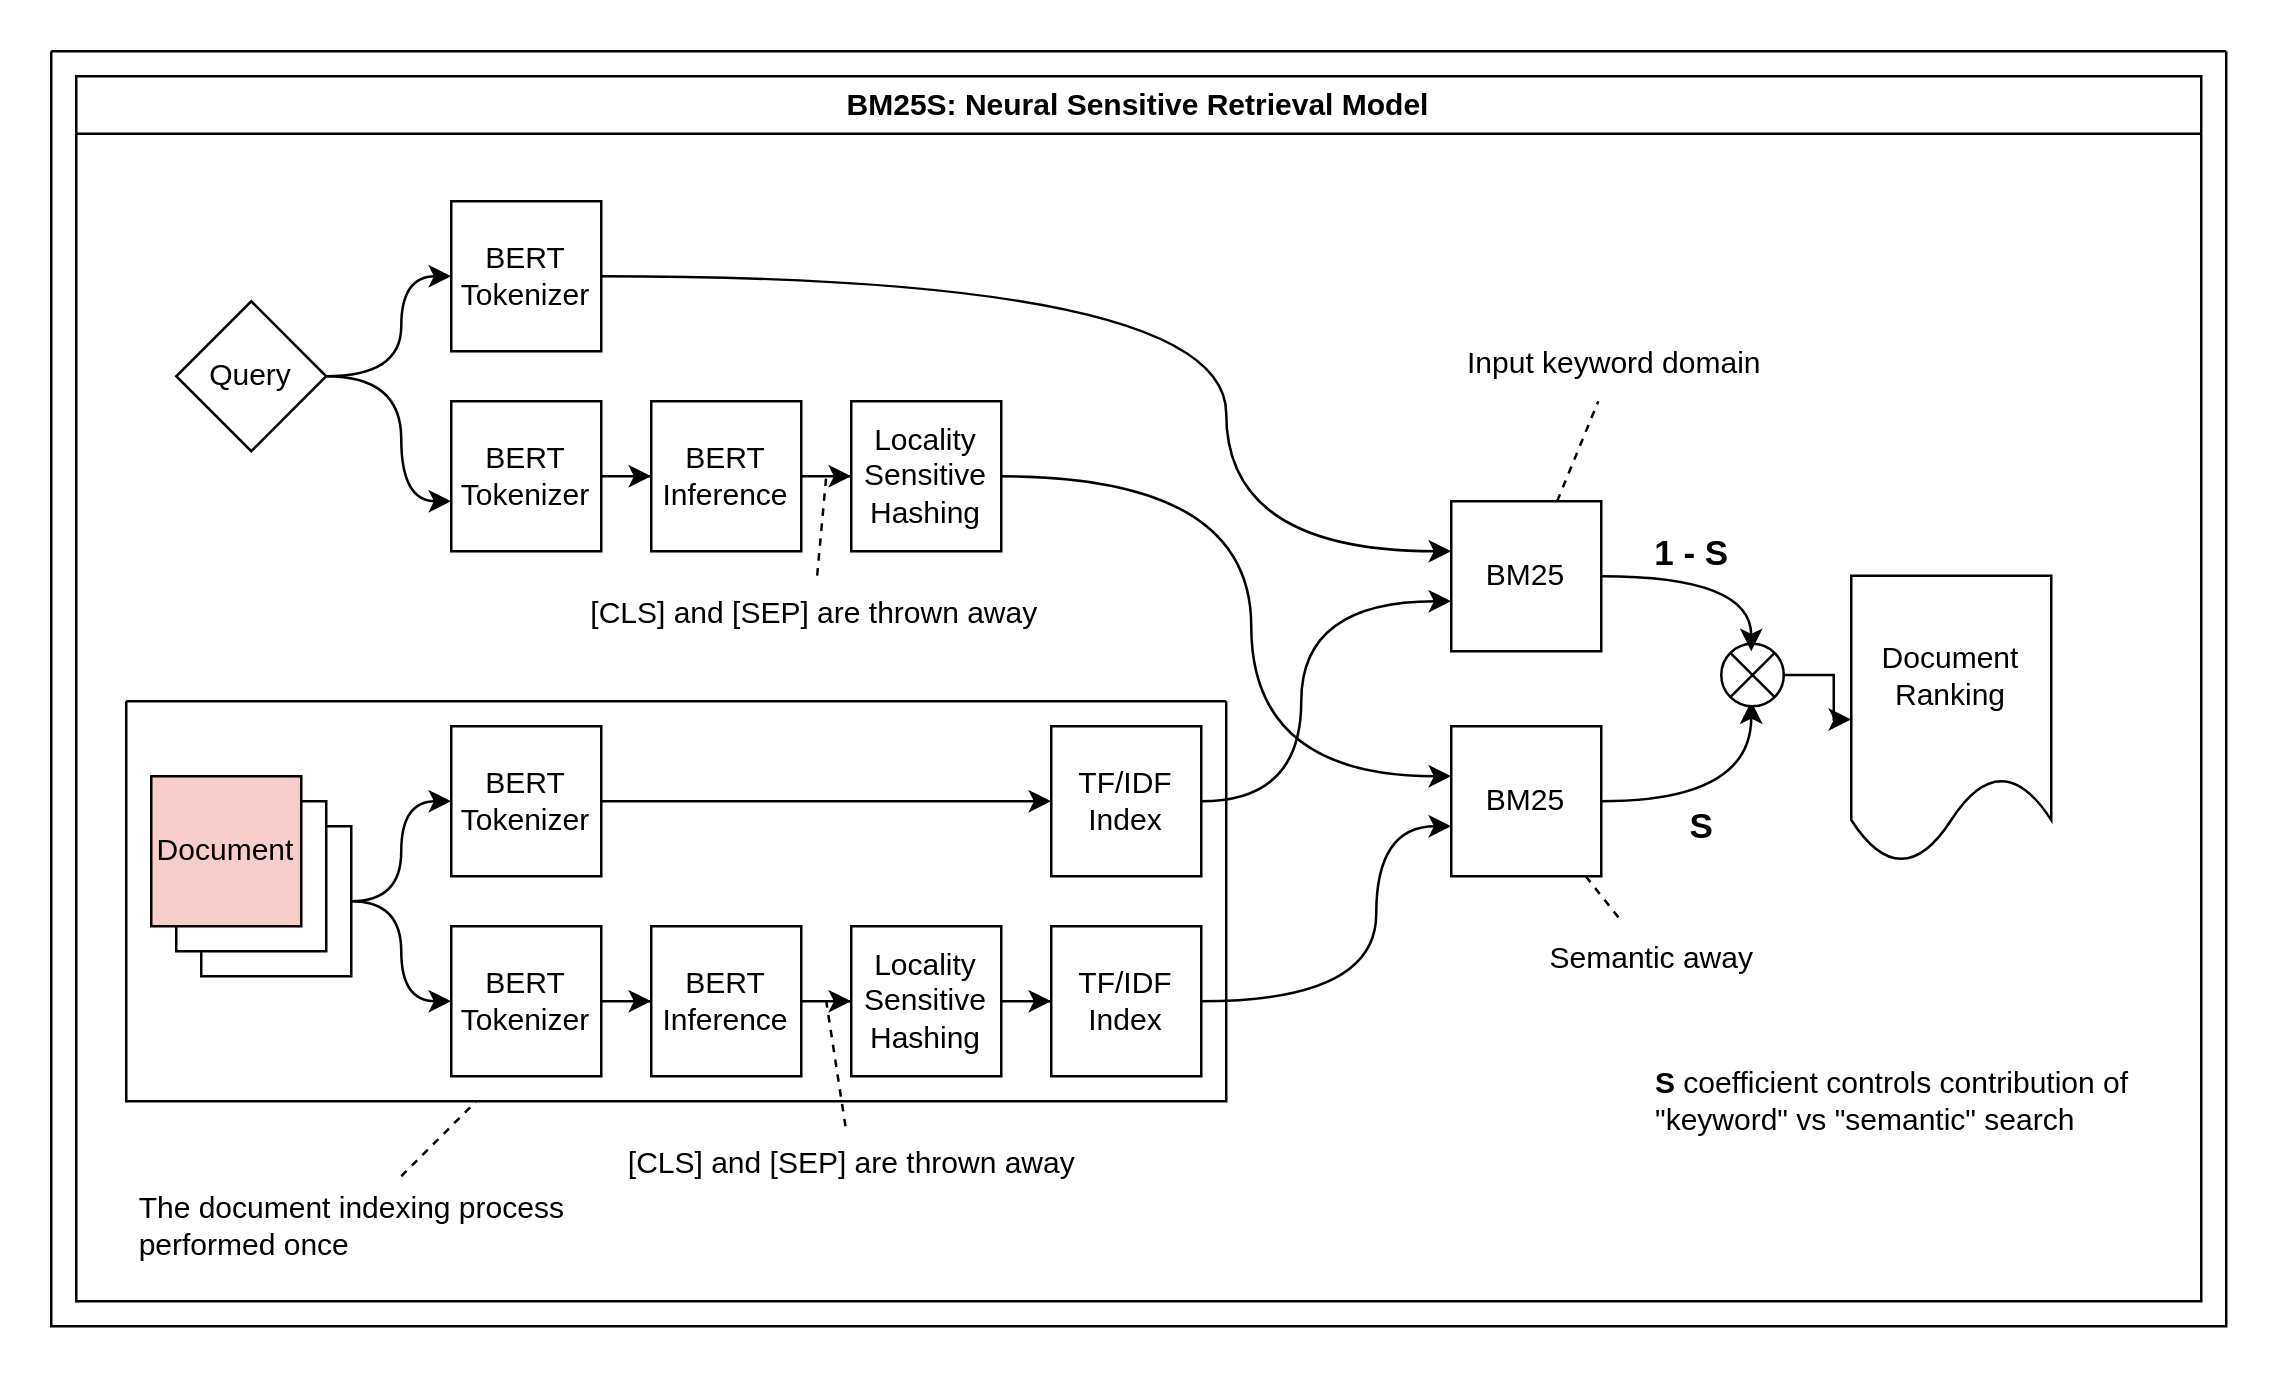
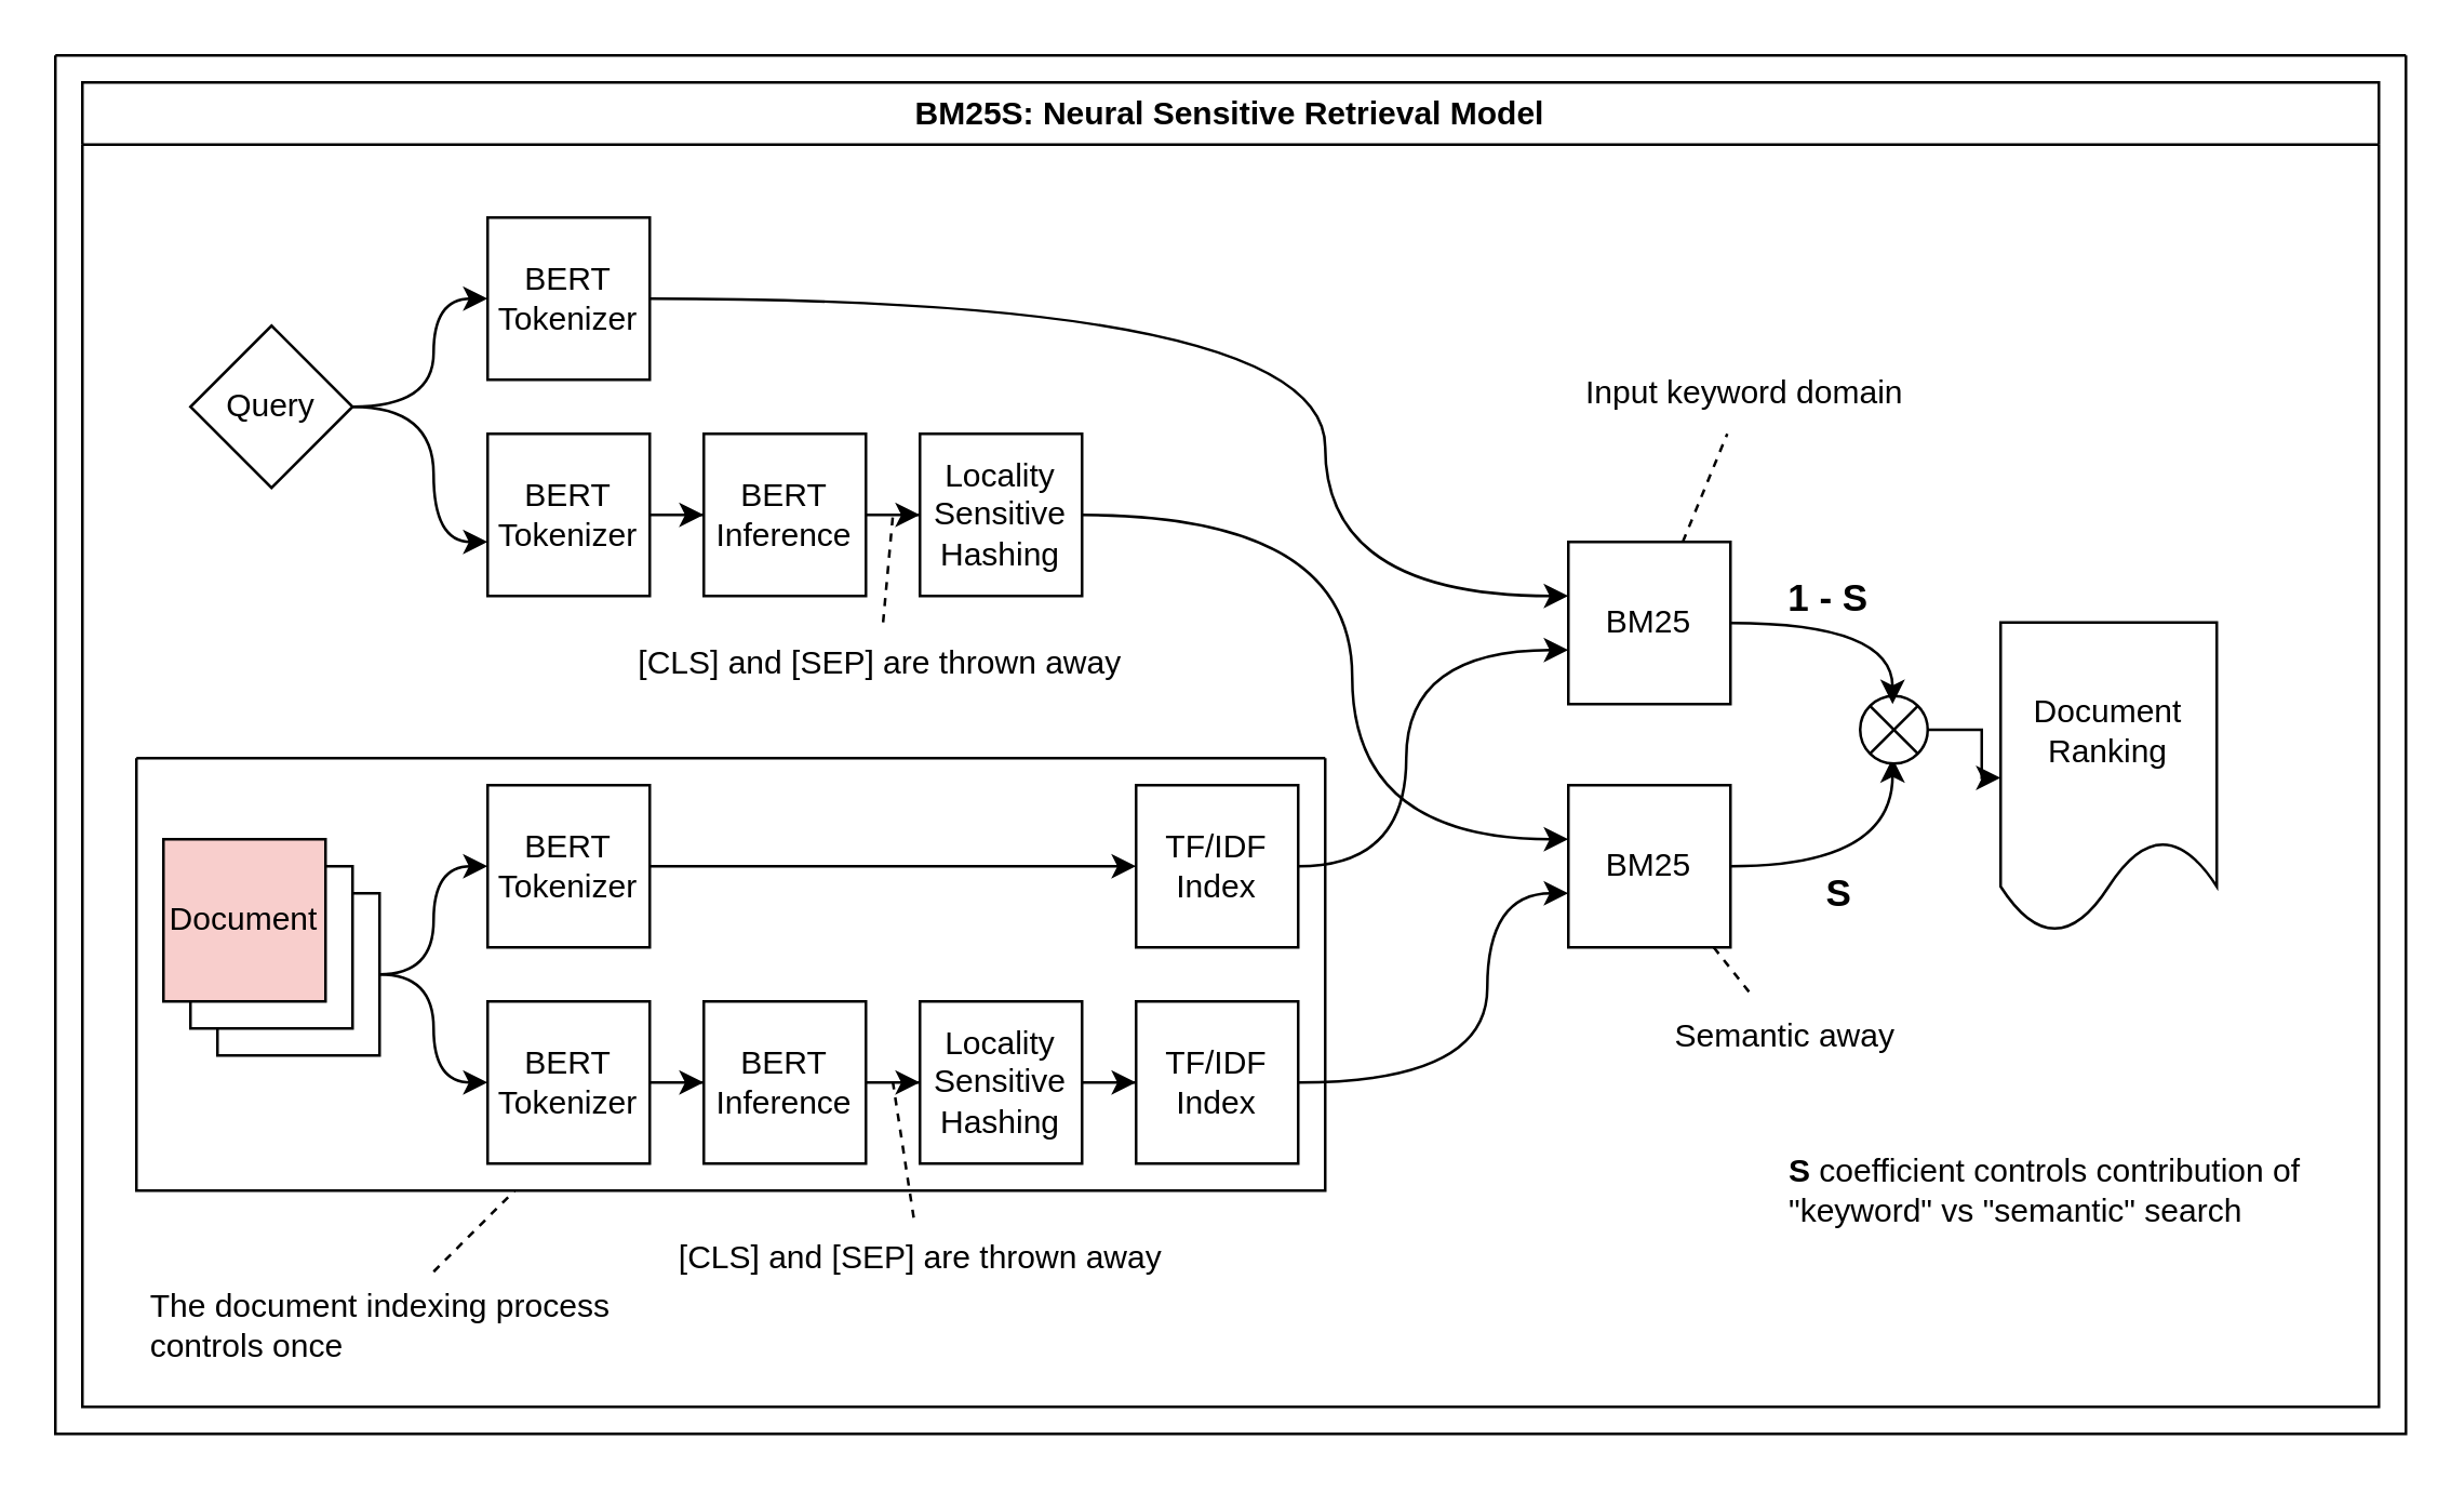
- <mxCell id="44" value="&lt;div style=&quot;text-align: left;&quot;&gt;&lt;span style=&quot;background-color: initial;&quot;&gt;The document indexing process&lt;/span&gt;&lt;/div&gt;&lt;div style=&quot;text-align: left;&quot;&gt;&lt;span style=&quot;background-color: initial;&quot;&gt;performed once&lt;/span&gt;&lt;/div&gt;" style="text;html=1;align=center;verticalAlign=middle;resizable=0;points=[];autosize=1;strokeColor=none;fillColor=none;" vertex="1" parent="36"><mxGeometry x="15" y="440" width="190" height="40" as="geometry" /></mxCell>
+ <mxCell id="44" value="&lt;div style=&quot;text-align: left;&quot;&gt;&lt;span style=&quot;background-color: initial;&quot;&gt;The document indexing process&lt;/span&gt;&lt;/div&gt;&lt;div style=&quot;text-align: left;&quot;&gt;&lt;span style=&quot;background-color: initial;&quot;&gt;controls once&lt;/span&gt;&lt;/div&gt;" style="text;html=1;align=center;verticalAlign=middle;resizable=0;points=[];autosize=1;strokeColor=none;fillColor=none;" vertex="1" parent="36"><mxGeometry x="15" y="440" width="190" height="40" as="geometry" /></mxCell>
